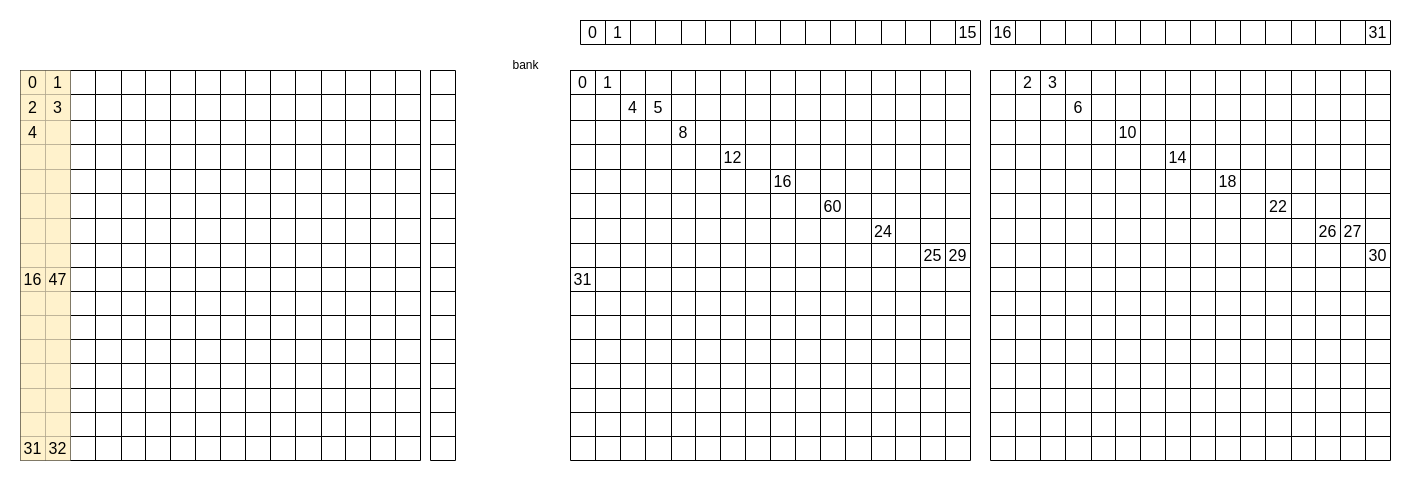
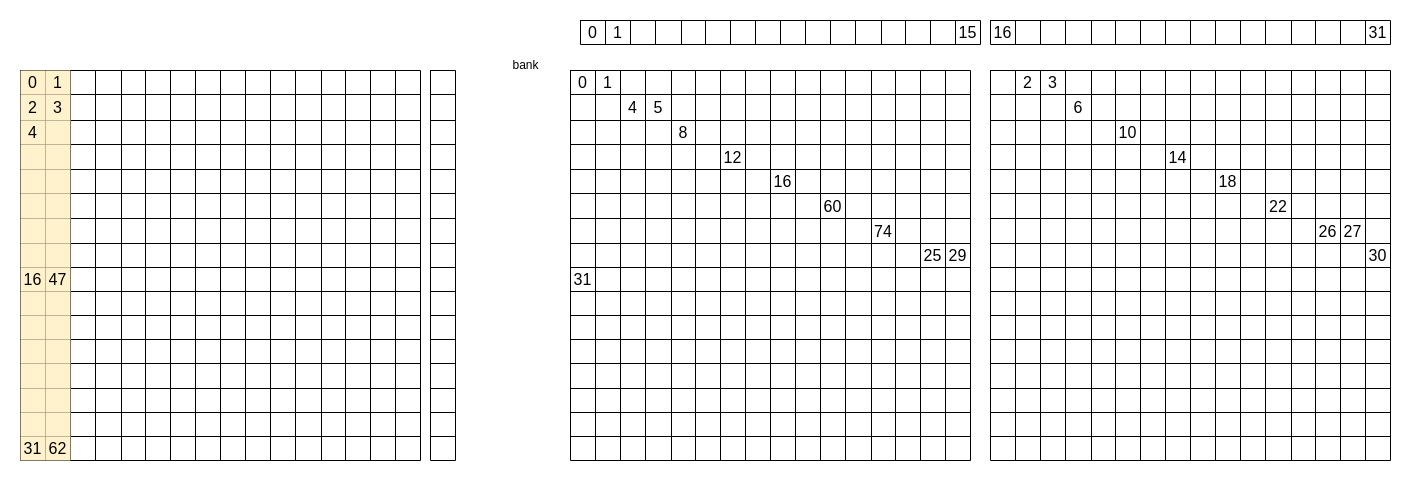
- <mxCell id="424" value="24" style="shape=partialRectangle;html=1;whiteSpace=wrap;connectable=0;strokeColor=inherit;overflow=hidden;fillColor=none;top=0;left=0;bottom=0;right=0;pointerEvents=1;fontSize=16;" vertex="1" parent="411"><mxGeometry x="301" width="24" height="25" as="geometry"><mxRectangle width="24" height="25" as="alternateBounds" /></mxGeometry></mxCell>
+ <mxCell id="424" value="74" style="shape=partialRectangle;html=1;whiteSpace=wrap;connectable=0;strokeColor=inherit;overflow=hidden;fillColor=none;top=0;left=0;bottom=0;right=0;pointerEvents=1;fontSize=16;" vertex="1" parent="411"><mxGeometry x="301" width="24" height="25" as="geometry"><mxRectangle width="24" height="25" as="alternateBounds" /></mxGeometry></mxCell>
- <mxCell id="260" value="32" style="shape=partialRectangle;html=1;whiteSpace=wrap;connectable=0;strokeColor=#d6b656;overflow=hidden;fillColor=#fff2cc;top=0;left=0;bottom=0;right=0;pointerEvents=1;fontSize=16;" vertex="1" parent="258"><mxGeometry x="25" width="25" height="24" as="geometry"><mxRectangle width="25" height="24" as="alternateBounds" /></mxGeometry></mxCell>
+ <mxCell id="260" value="62" style="shape=partialRectangle;html=1;whiteSpace=wrap;connectable=0;strokeColor=#d6b656;overflow=hidden;fillColor=#fff2cc;top=0;left=0;bottom=0;right=0;pointerEvents=1;fontSize=16;" vertex="1" parent="258"><mxGeometry x="25" width="25" height="24" as="geometry"><mxRectangle width="25" height="24" as="alternateBounds" /></mxGeometry></mxCell>
